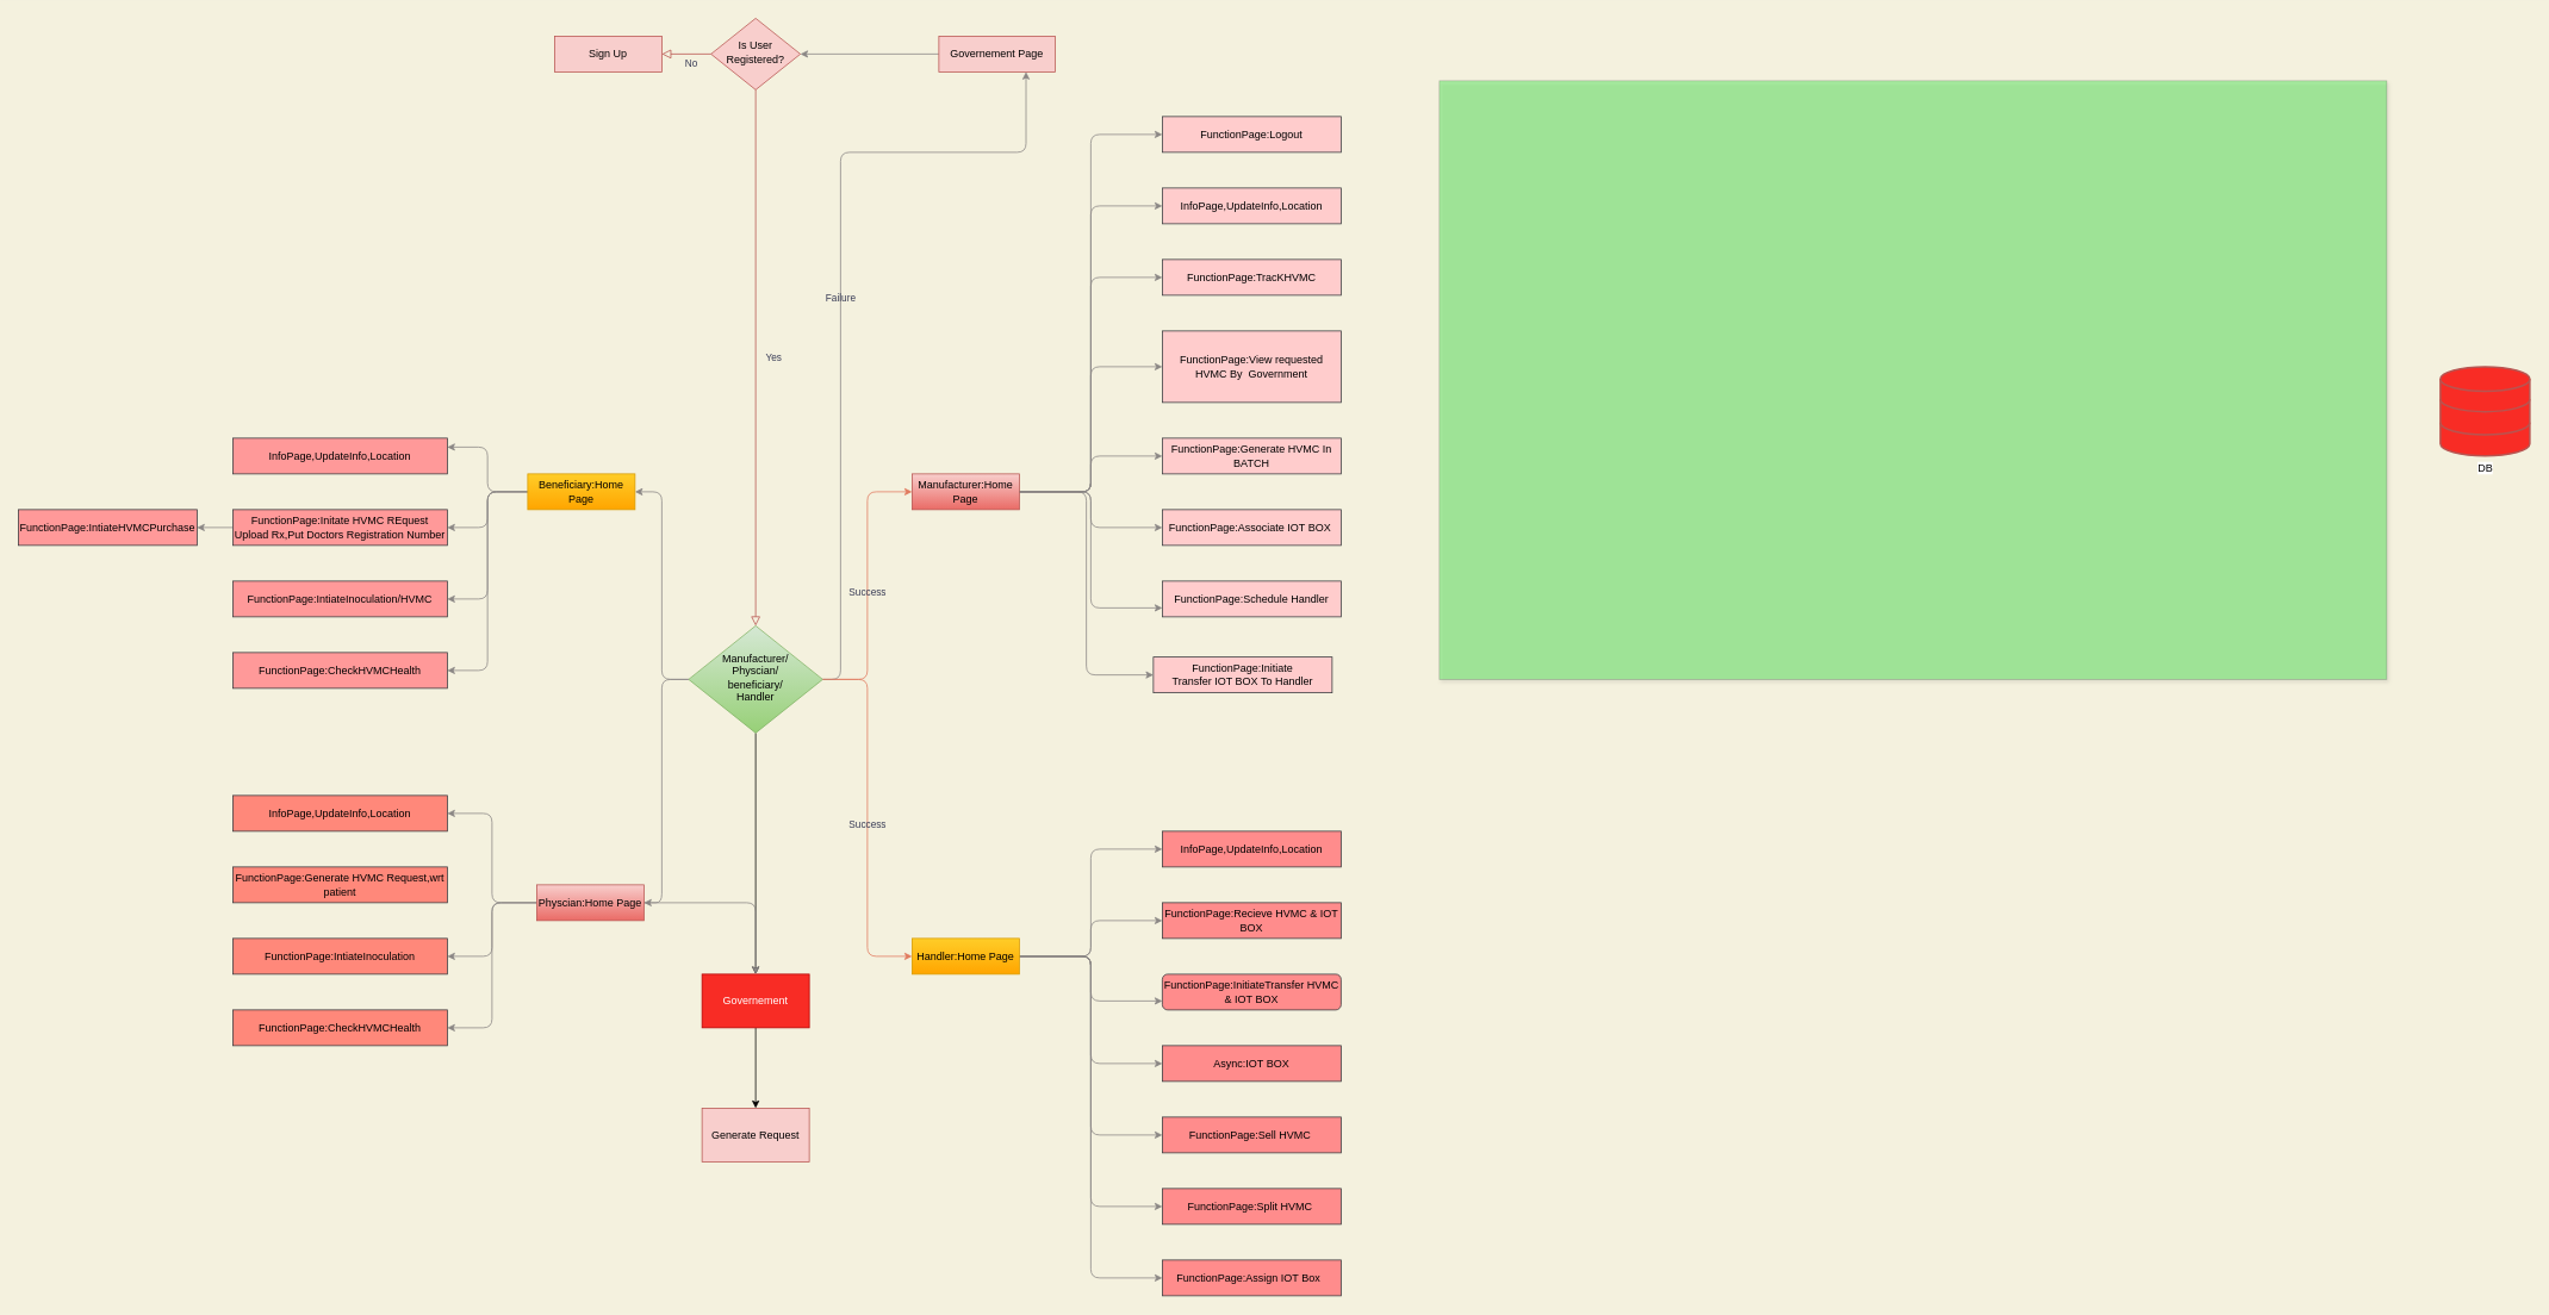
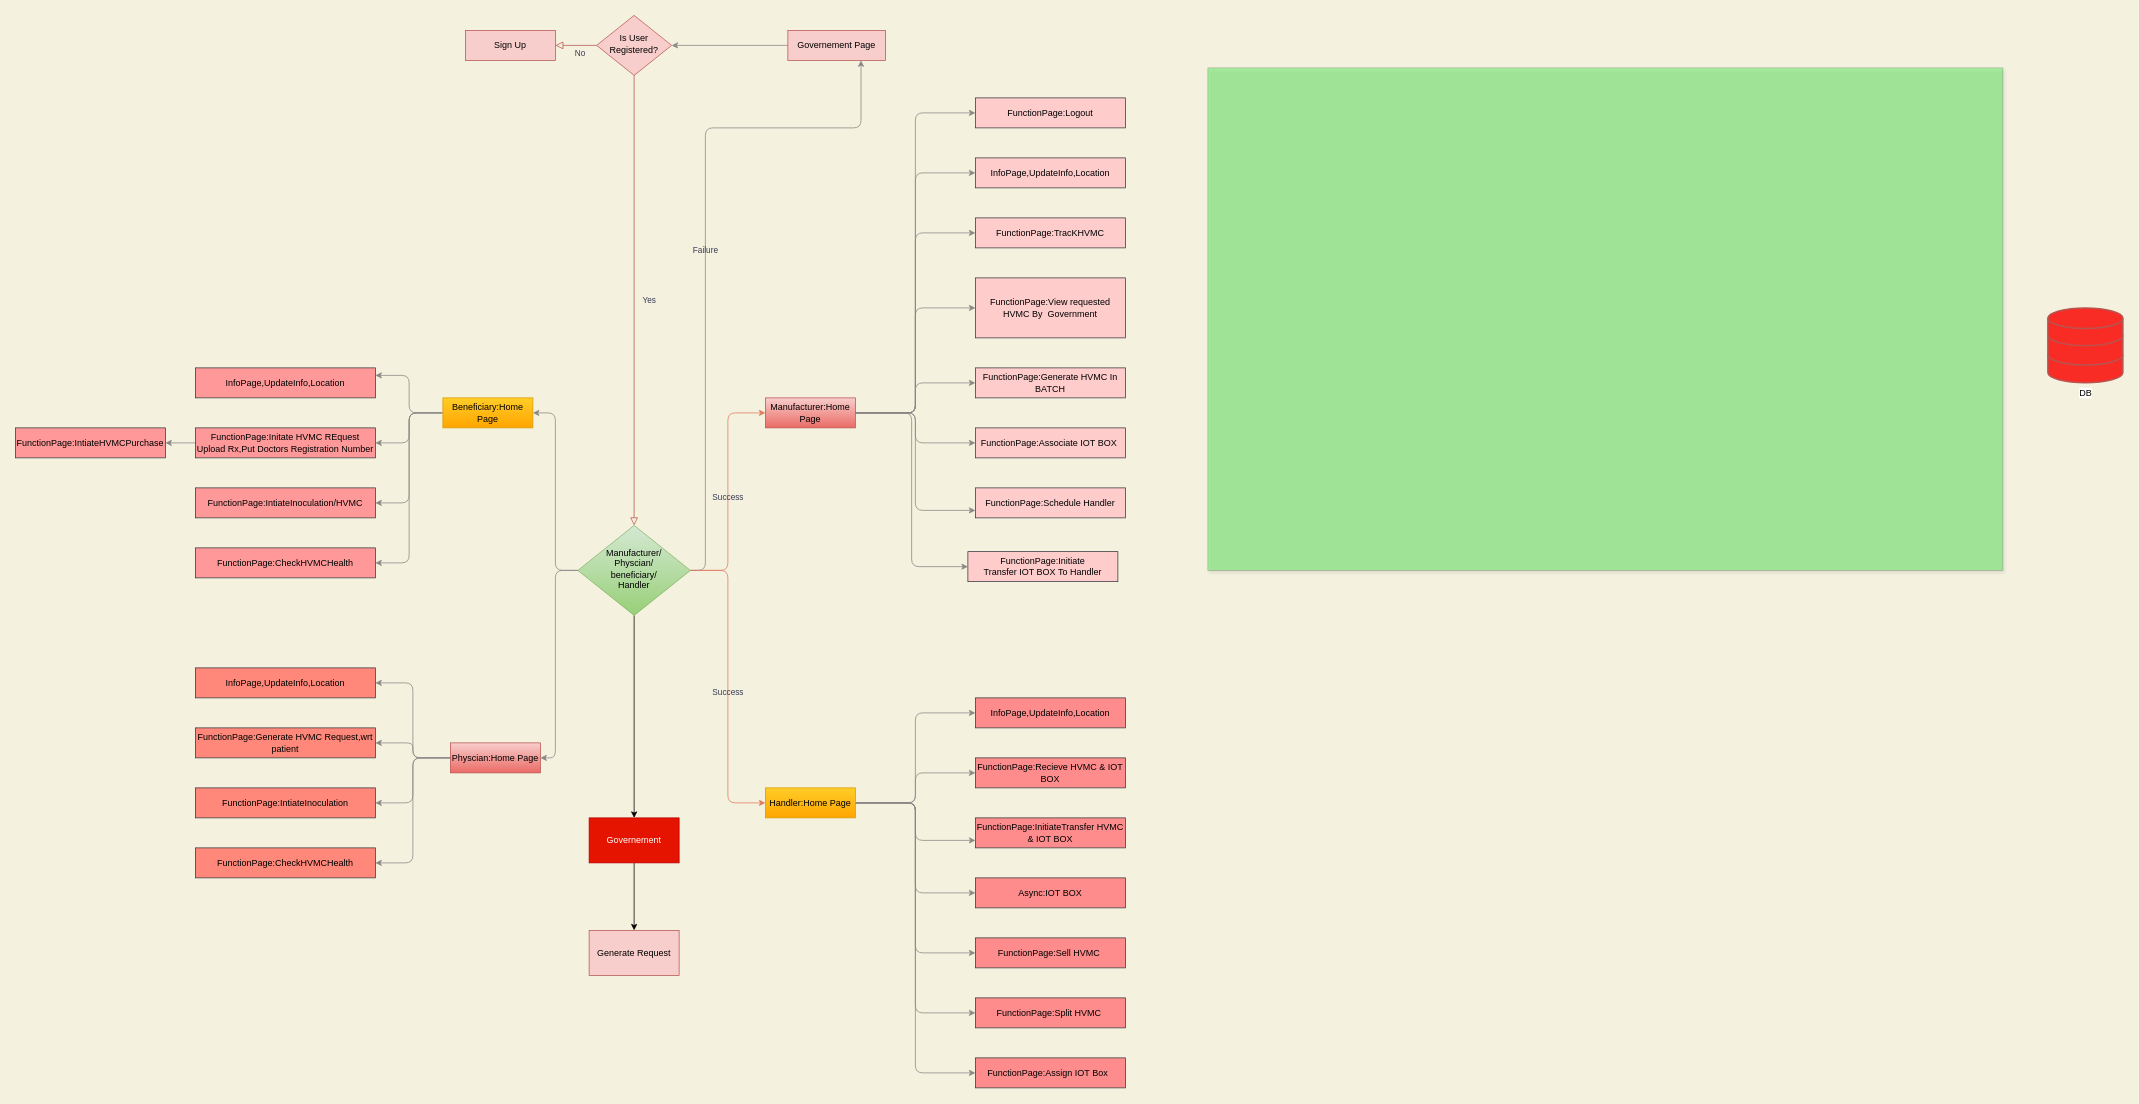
- <mxCell id="15" style="edgeStyle=orthogonalEdgeStyle;curved=0;rounded=1;sketch=0;orthogonalLoop=1;jettySize=auto;html=1;shadow=0;labelBackgroundColor=none;fontColor=#393C56;strokeColor=#8A8684;fillColor=#F2CC8F;" parent="1" source="18" target="69" edge="1"><mxGeometry relative="1" as="geometry" /></mxCell>
+ <mxCell id="15" style="edgeStyle=orthogonalEdgeStyle;curved=0;rounded=1;sketch=0;orthogonalLoop=1;jettySize=auto;html=1;entryX=1;entryY=0.5;entryDx=0;entryDy=0;shadow=0;labelBackgroundColor=none;fontColor=#393C56;strokeColor=#8A8684;fillColor=#F2CC8F;" parent="1" source="18" target="66" edge="1"><mxGeometry relative="1" as="geometry" /></mxCell>
- <mxCell id="52" value="FunctionPage:InitiateTransfer HVMC &amp;amp; IOT BOX" style="whiteSpace=wrap;html=1;fontSize=12;glass=0;strokeWidth=1;shadow=0;strokeColor=#36393d;fillColor=#FF8C8C;rounded=1;" parent="1" vertex="1"><mxGeometry x="1300" y="1090" width="200" height="40" as="geometry" /></mxCell>
+ <mxCell id="52" value="FunctionPage:InitiateTransfer HVMC &amp;amp; IOT BOX" style="whiteSpace=wrap;html=1;fontSize=12;glass=0;strokeWidth=1;shadow=0;strokeColor=#36393d;fillColor=#FF8C8C;" parent="1" vertex="1"><mxGeometry x="1300" y="1090" width="200" height="40" as="geometry" /></mxCell>
- <mxCell id="69" value="Governement" style="rounded=0;whiteSpace=wrap;html=1;fillColor=#f82c25;strokeColor=#B20000;fontColor=#ffffff;" parent="1" vertex="1"><mxGeometry x="785" y="1090" width="120" height="60" as="geometry" /></mxCell>
+ <mxCell id="69" value="Governement" style="rounded=0;whiteSpace=wrap;html=1;fillColor=#e51400;strokeColor=#B20000;fontColor=#ffffff;" parent="1" vertex="1"><mxGeometry x="785" y="1090" width="120" height="60" as="geometry" /></mxCell>
